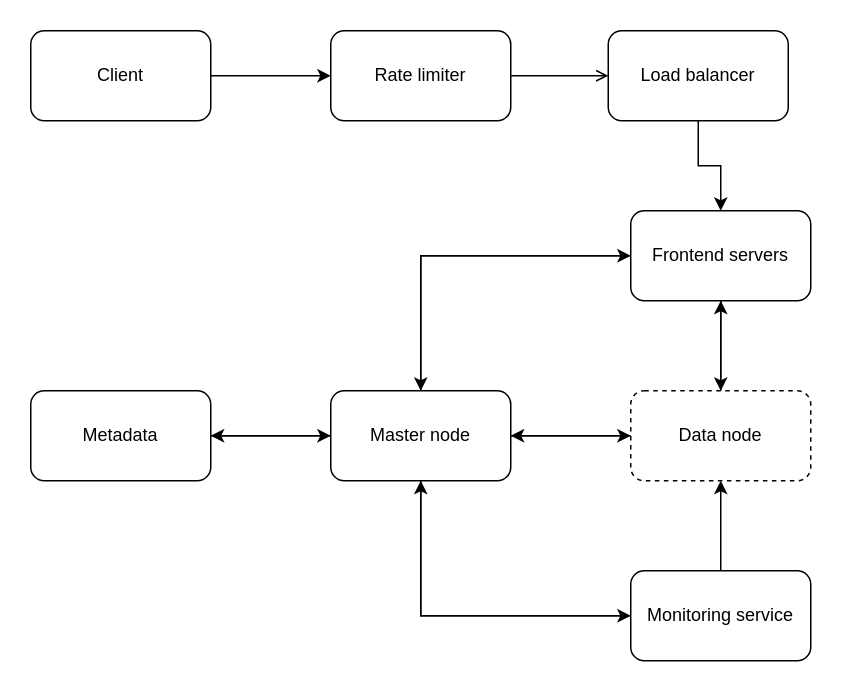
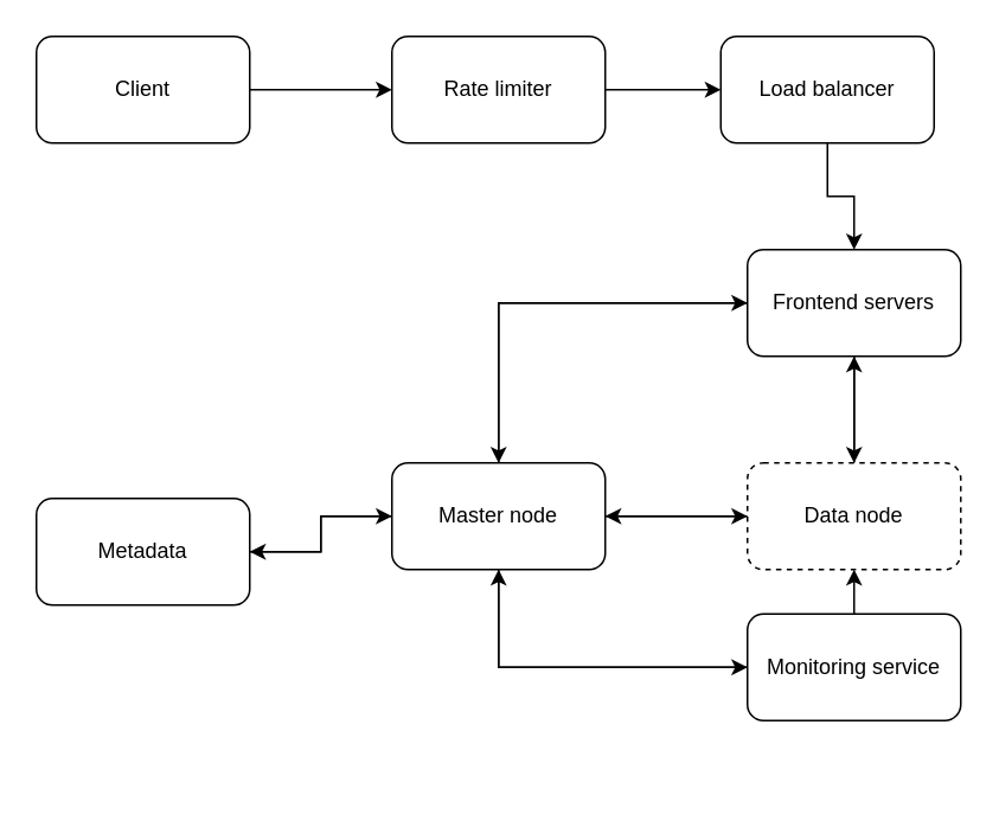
- <mxCell id="4" style="edgeStyle=orthogonalEdgeStyle;rounded=0;orthogonalLoop=1;jettySize=auto;html=1;exitX=1;exitY=0.5;exitDx=0;exitDy=0;entryX=0;entryY=0.5;entryDx=0;entryDy=0;endArrow=open;" parent="1" source="5" target="7" edge="1"><mxGeometry relative="1" as="geometry" /></mxCell>
+ <mxCell id="4" style="edgeStyle=orthogonalEdgeStyle;rounded=0;orthogonalLoop=1;jettySize=auto;html=1;exitX=1;exitY=0.5;exitDx=0;exitDy=0;entryX=0;entryY=0.5;entryDx=0;entryDy=0;" parent="1" source="5" target="7" edge="1"><mxGeometry relative="1" as="geometry" /></mxCell>
- <mxCell id="23" value="Metadata" style="rounded=1;whiteSpace=wrap;html=1;" vertex="1" parent="1"><mxGeometry x="20" y="260" width="120" height="60" as="geometry" /></mxCell>
+ <mxCell id="23" value="Metadata" style="rounded=1;whiteSpace=wrap;html=1;" vertex="1" parent="1"><mxGeometry x="20" y="280" width="120" height="60" as="geometry" /></mxCell>
- <mxCell id="21" value="Monitoring service" style="rounded=1;whiteSpace=wrap;html=1;" parent="1" vertex="1"><mxGeometry x="420" y="380" width="120" height="60" as="geometry" /></mxCell>
+ <mxCell id="21" value="Monitoring service" style="rounded=1;whiteSpace=wrap;html=1;" parent="1" vertex="1"><mxGeometry x="420" y="345" width="120" height="60" as="geometry" /></mxCell>
